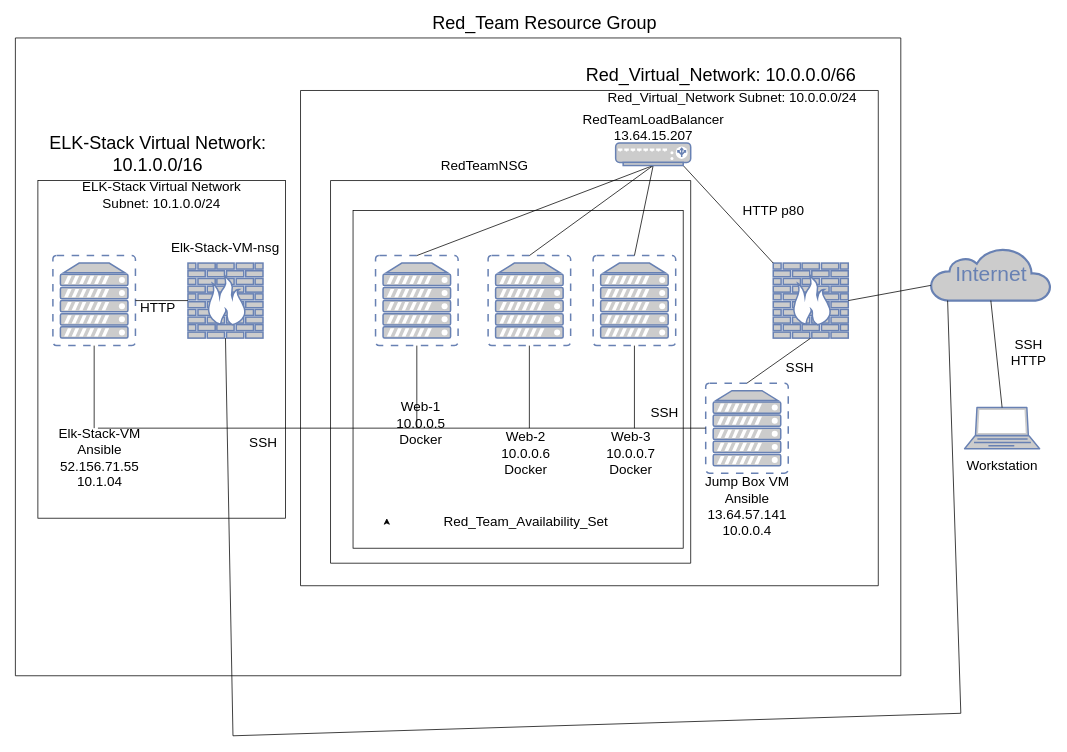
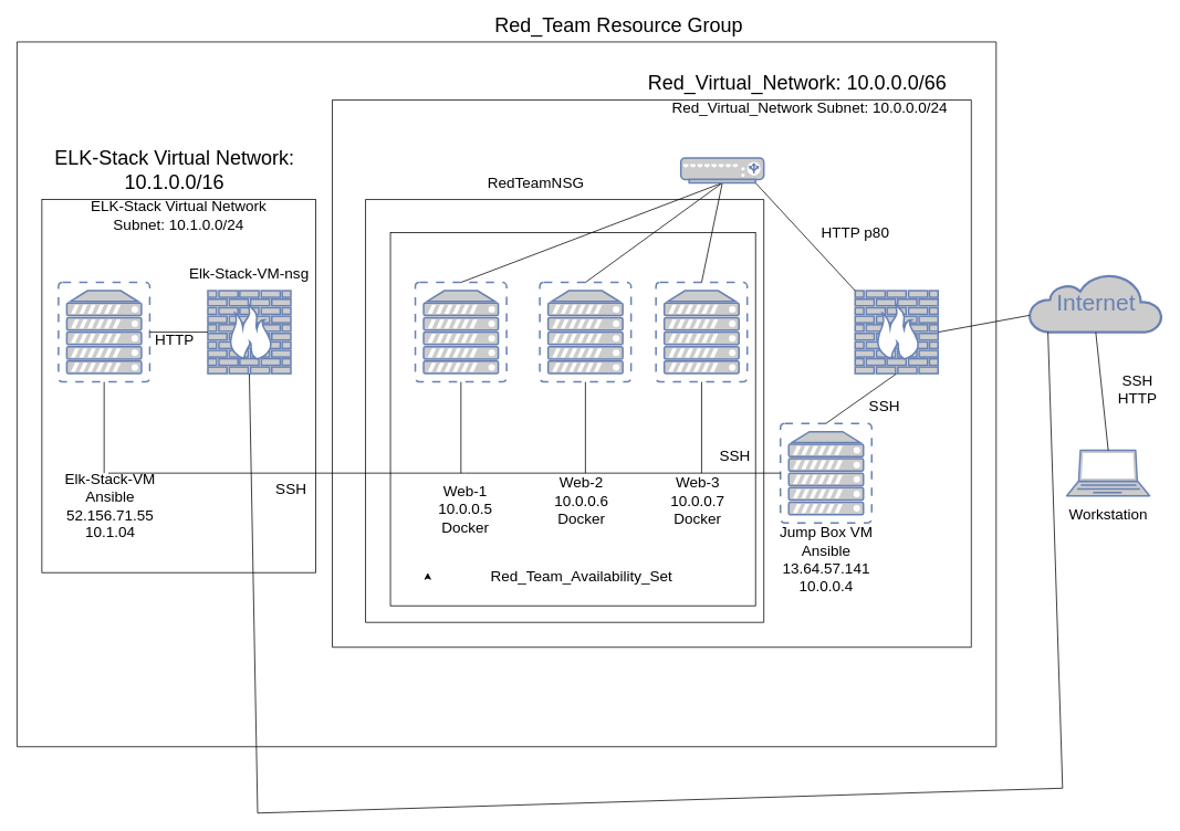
- <mxCell id="47" value="&lt;font style=&quot;font-size: 24px&quot;&gt;Red_Team Resource Group&lt;/font&gt;" style="text;html=1;resizable=0;autosize=1;align=center;verticalAlign=middle;points=[];fillColor=none;strokeColor=none;rounded=0;" parent="1" vertex="1"><mxGeometry x="570" y="20" width="310" height="20" as="geometry" /></mxCell>
+ <mxCell id="47" value="&lt;font style=&quot;font-size: 24px&quot;&gt;Red_Team Resource Group&lt;/font&gt;" style="text;html=1;resizable=0;autosize=1;align=center;verticalAlign=middle;points=[];fillColor=none;strokeColor=none;rounded=0;" parent="1" vertex="1"><mxGeometry x="590" y="20" width="310" height="20" as="geometry" /></mxCell>
- <mxCell id="27" value="&lt;font style=&quot;font-size: 18px&quot;&gt;RedTeamLoadBalancer&lt;br&gt;13.64.15.207&lt;br&gt;&lt;/font&gt;" style="text;html=1;resizable=0;autosize=1;align=center;verticalAlign=middle;points=[];fillColor=none;strokeColor=none;rounded=0;" parent="24" vertex="1"><mxGeometry x="370" y="30" width="200" height="40" as="geometry" /></mxCell>
- <mxCell id="20" value="&lt;font style=&quot;font-size: 18px&quot;&gt;Web-1&lt;br&gt;10.0.0.5&lt;br&gt;Docker&lt;br&gt;&lt;br&gt;&lt;/font&gt;" style="text;html=1;resizable=0;autosize=1;align=center;verticalAlign=middle;points=[];fillColor=none;strokeColor=none;rounded=0;" parent="18" vertex="1"><mxGeometry x="80" y="300" width="80" height="70" as="geometry" /></mxCell>
+ <mxCell id="20" value="&lt;font style=&quot;font-size: 18px&quot;&gt;Web-1&lt;br&gt;10.0.0.5&lt;br&gt;Docker&lt;br&gt;&lt;br&gt;&lt;/font&gt;" style="text;html=1;resizable=0;autosize=1;align=center;verticalAlign=middle;points=[];fillColor=none;strokeColor=none;rounded=0;" parent="18" vertex="1"><mxGeometry x="80" y="350" width="80" height="70" as="geometry" /></mxCell>
